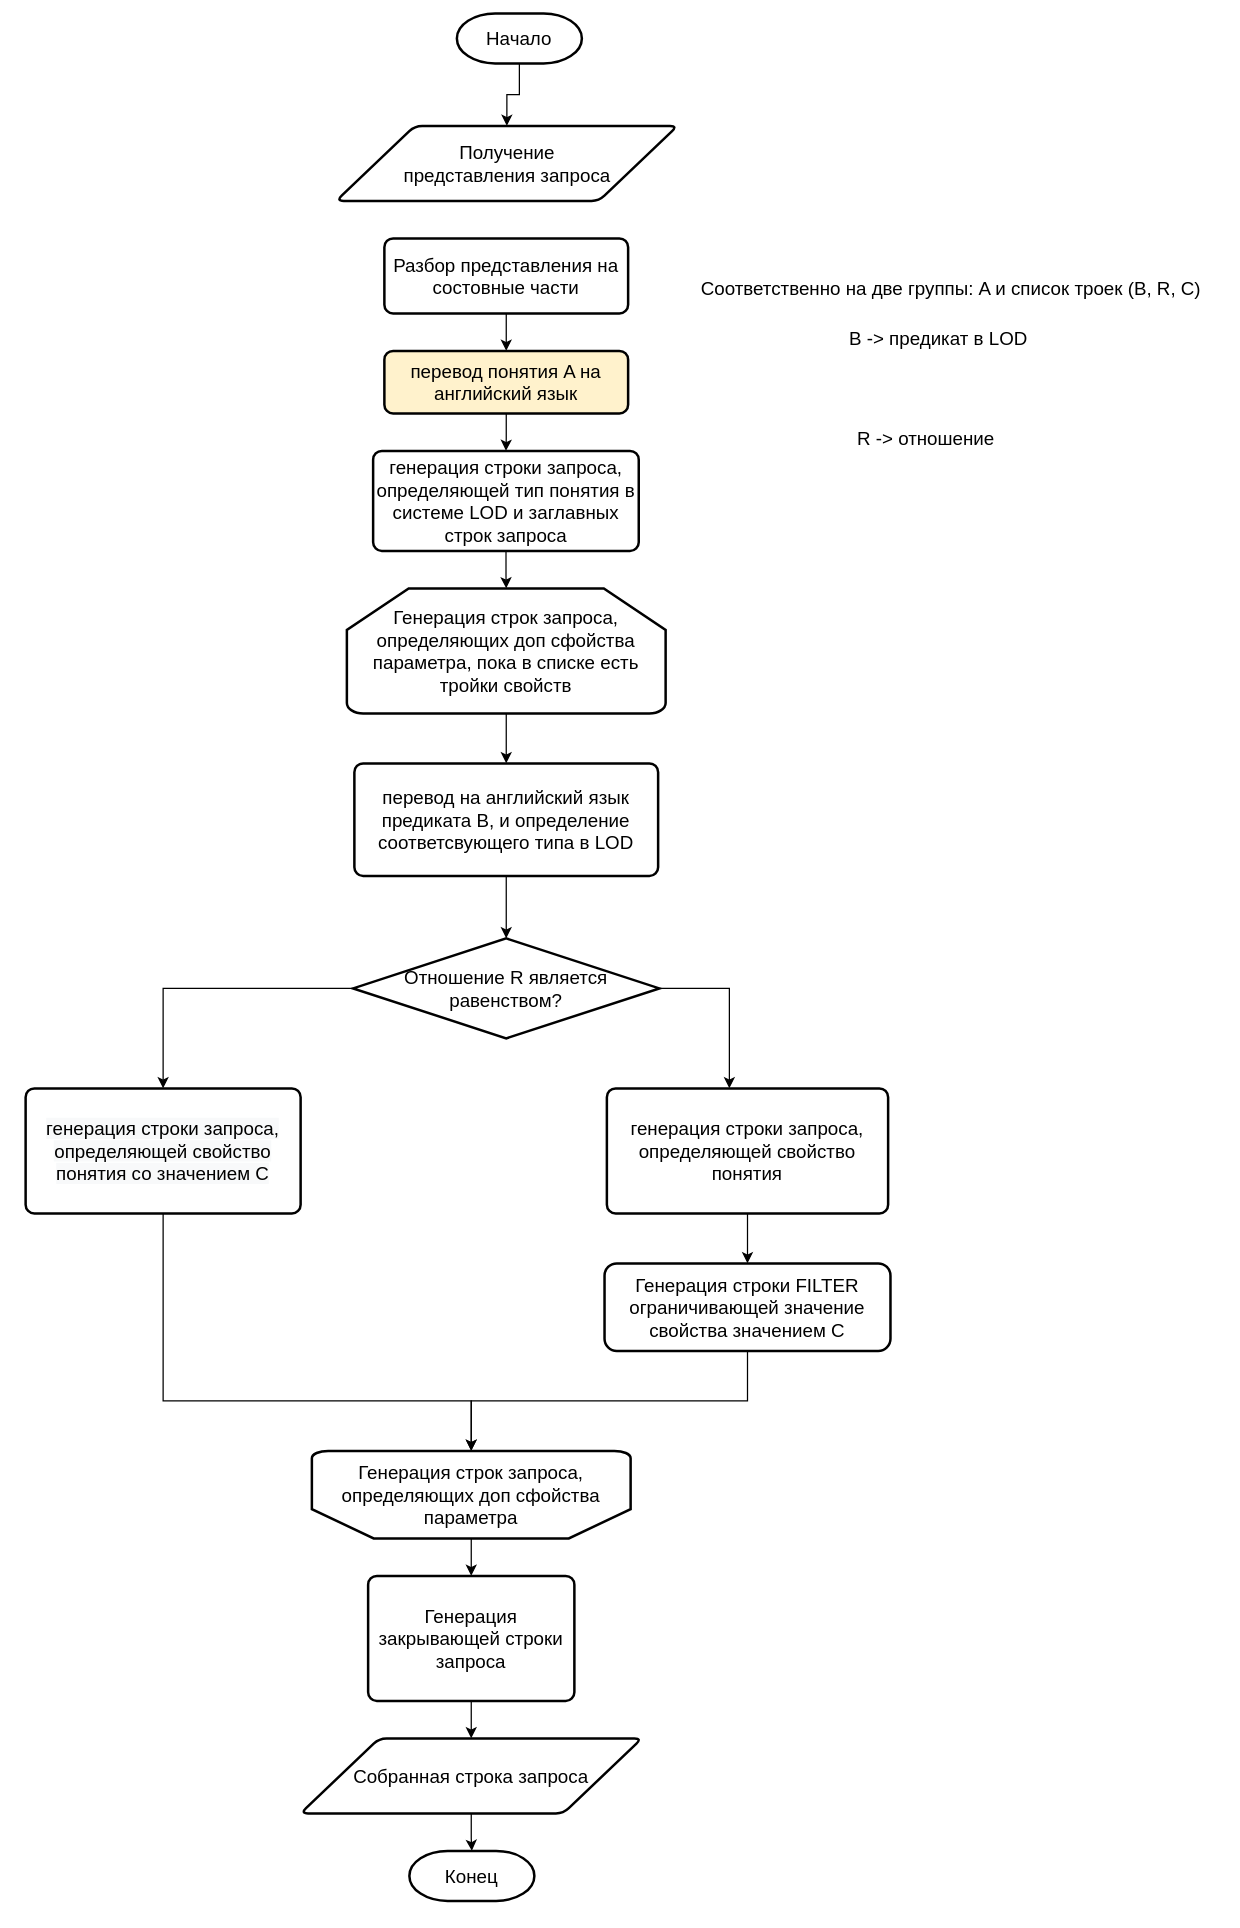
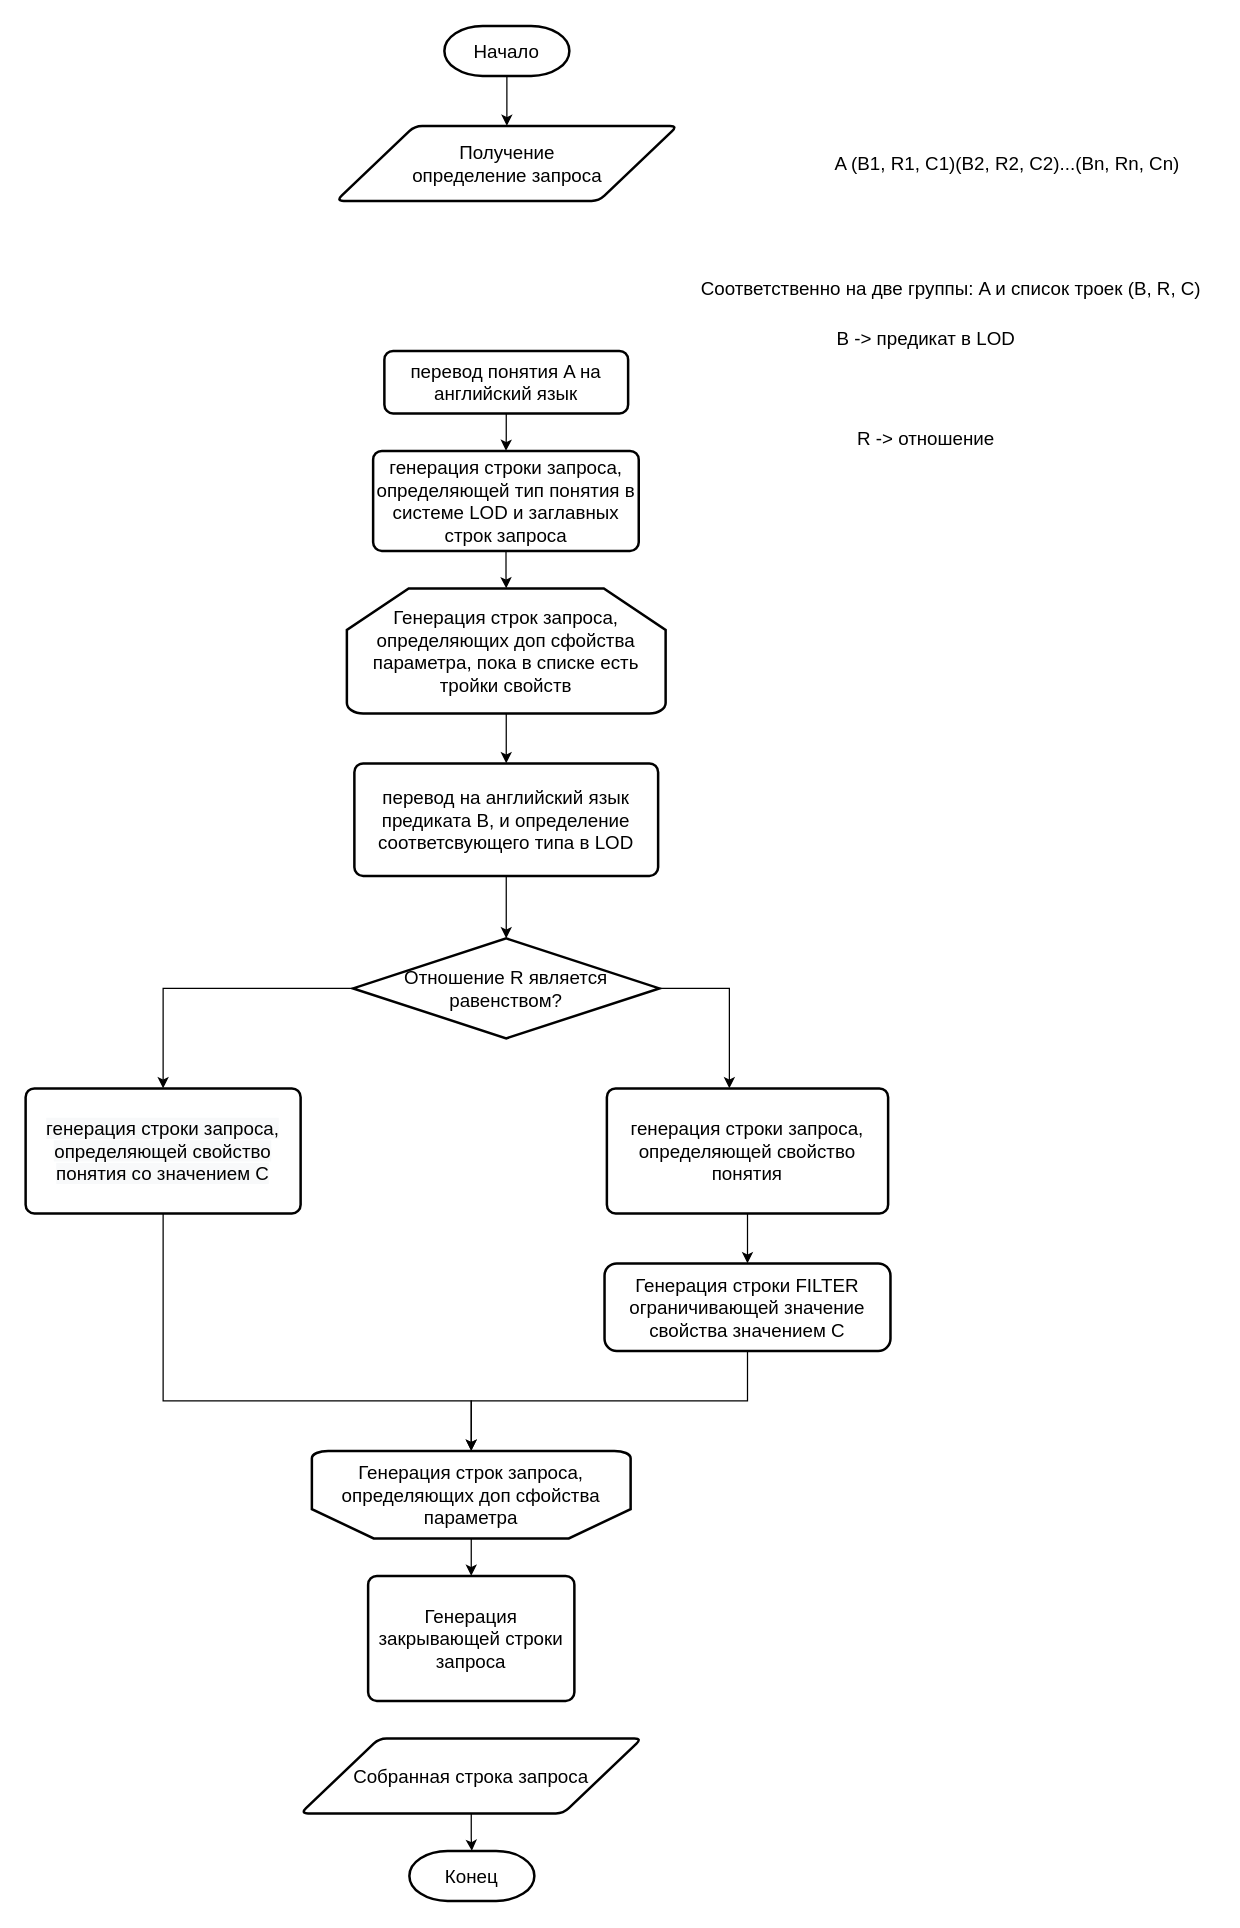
- <mxCell id="3" value="Начало" style="strokeWidth=2;html=1;shape=mxgraph.flowchart.terminator;whiteSpace=wrap;fontSize=15;" parent="1" vertex="1"><mxGeometry x="365" y="10" width="100" height="40" as="geometry" /></mxCell>
+ <mxCell id="3" value="Начало" style="strokeWidth=2;html=1;shape=mxgraph.flowchart.terminator;whiteSpace=wrap;fontSize=15;" parent="1" vertex="1"><mxGeometry x="355" y="20" width="100" height="40" as="geometry" /></mxCell>
- <mxCell id="4" value="Получение &lt;br&gt;представления запроса" style="shape=parallelogram;html=1;strokeWidth=2;perimeter=parallelogramPerimeter;whiteSpace=wrap;rounded=1;arcSize=12;size=0.23;fontSize=15;" parent="1" vertex="1"><mxGeometry x="268.5" y="100" width="273" height="60" as="geometry" /></mxCell>
+ <mxCell id="4" value="Получение &lt;br&gt;определение запроса" style="shape=parallelogram;html=1;strokeWidth=2;perimeter=parallelogramPerimeter;whiteSpace=wrap;rounded=1;arcSize=12;size=0.23;fontSize=15;" parent="1" vertex="1"><mxGeometry x="268.5" y="100" width="273" height="60" as="geometry" /></mxCell>
+ <mxCell id="5" value="&lt;font style=&quot;font-size: 15px;&quot;&gt;A (B1, R1, C1)&lt;/font&gt;&lt;span style=&quot;font-size: 15px;&quot;&gt;(B2, R2, C2)...&lt;/span&gt;&lt;span style=&quot;font-size: 15px;&quot;&gt;(Bn, Rn, Cn)&lt;/span&gt;" style="text;html=1;align=center;verticalAlign=middle;resizable=0;points=[];autosize=1;strokeColor=none;fillColor=none;fontSize=15;" parent="1" vertex="1"><mxGeometry x="660" y="120" width="290" height="20" as="geometry" /></mxCell>
- <mxCell id="7" value="Разбор представления на состовные части" style="rounded=1;whiteSpace=wrap;html=1;absoluteArcSize=1;arcSize=14;strokeWidth=2;fontSize=15;" parent="1" vertex="1"><mxGeometry x="307" y="190" width="195" height="60" as="geometry" /></mxCell>
- <mxCell id="6" style="edgeStyle=orthogonalEdgeStyle;rounded=0;orthogonalLoop=1;jettySize=auto;html=1;fontSize=15;" parent="1" source="7" target="10" edge="1"><mxGeometry relative="1" as="geometry" /></mxCell>
- <mxCell id="15" value="B -&amp;gt; предикат в LOD" style="text;html=1;align=center;verticalAlign=middle;resizable=0;points=[];autosize=1;strokeColor=none;fillColor=none;fontSize=15;" parent="1" vertex="1"><mxGeometry x="670" y="260" width="160" height="20" as="geometry" /></mxCell>
+ <mxCell id="15" value="B -&amp;gt; предикат в LOD" style="text;html=1;align=center;verticalAlign=middle;resizable=0;points=[];autosize=1;strokeColor=none;fillColor=none;fontSize=15;" parent="1" vertex="1"><mxGeometry x="660" y="260" width="160" height="20" as="geometry" /></mxCell>
- <mxCell id="10" value="перевод понятия A на английский язык" style="rounded=1;whiteSpace=wrap;html=1;absoluteArcSize=1;arcSize=14;strokeWidth=2;fontSize=15;fillColor=#fff2cc;" parent="1" vertex="1"><mxGeometry x="307" y="280" width="195" height="50" as="geometry" /></mxCell>
+ <mxCell id="10" value="перевод понятия A на английский язык" style="rounded=1;whiteSpace=wrap;html=1;absoluteArcSize=1;arcSize=14;strokeWidth=2;fontSize=15;" parent="1" vertex="1"><mxGeometry x="307" y="280" width="195" height="50" as="geometry" /></mxCell>
- <mxCell id="30" style="edgeStyle=orthogonalEdgeStyle;rounded=0;orthogonalLoop=1;jettySize=auto;html=1;fontSize=15;" parent="1" source="31" target="33" edge="1"><mxGeometry relative="1" as="geometry" /></mxCell>
